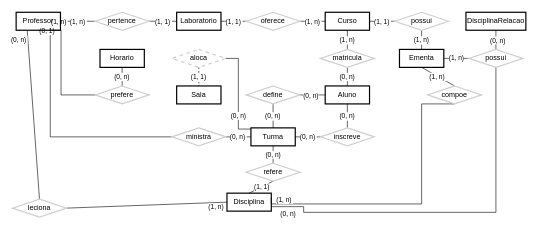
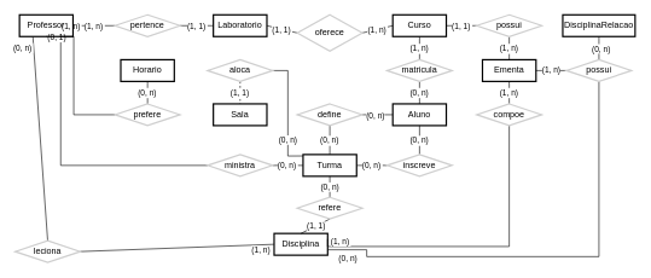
- <mxCell id="34" value="oferece" style="rhombus;strokeWidth=2;whiteSpace=wrap;fillColor=none;strokeColor=#CFCFCF;" vertex="1" parent="31"><mxGeometry x="410" y="20" width="90" height="30" as="geometry" /></mxCell>
+ <mxCell id="34" value="oferece" style="rhombus;strokeWidth=2;whiteSpace=wrap;fillColor=none;strokeColor=#CFCFCF;" vertex="1" parent="31"><mxGeometry x="410" y="20" width="90" height="50" as="geometry" /></mxCell>
- <mxCell id="44" value="aloca" style="rhombus;strokeWidth=2;whiteSpace=wrap;fillColor=none;strokeColor=#CFCFCF;dashed=1;" vertex="1" parent="31"><mxGeometry x="286" y="82" width="90" height="30" as="geometry" /></mxCell>
+ <mxCell id="44" value="aloca" style="rhombus;strokeWidth=2;whiteSpace=wrap;fillColor=none;strokeColor=#CFCFCF;" vertex="1" parent="31"><mxGeometry x="286" y="82" width="90" height="30" as="geometry" /></mxCell>
- <mxCell id="36" value="compoe" style="rhombus;strokeWidth=2;whiteSpace=wrap;fillColor=none;strokeColor=#CFCFCF;" vertex="1" parent="31"><mxGeometry x="713" y="143" width="90" height="30" as="geometry" /></mxCell>
+ <mxCell id="36" value="compoe" style="rhombus;strokeWidth=2;whiteSpace=wrap;fillColor=none;strokeColor=#CFCFCF;" vertex="1" parent="31"><mxGeometry x="658" y="143" width="90" height="30" as="geometry" /></mxCell>
